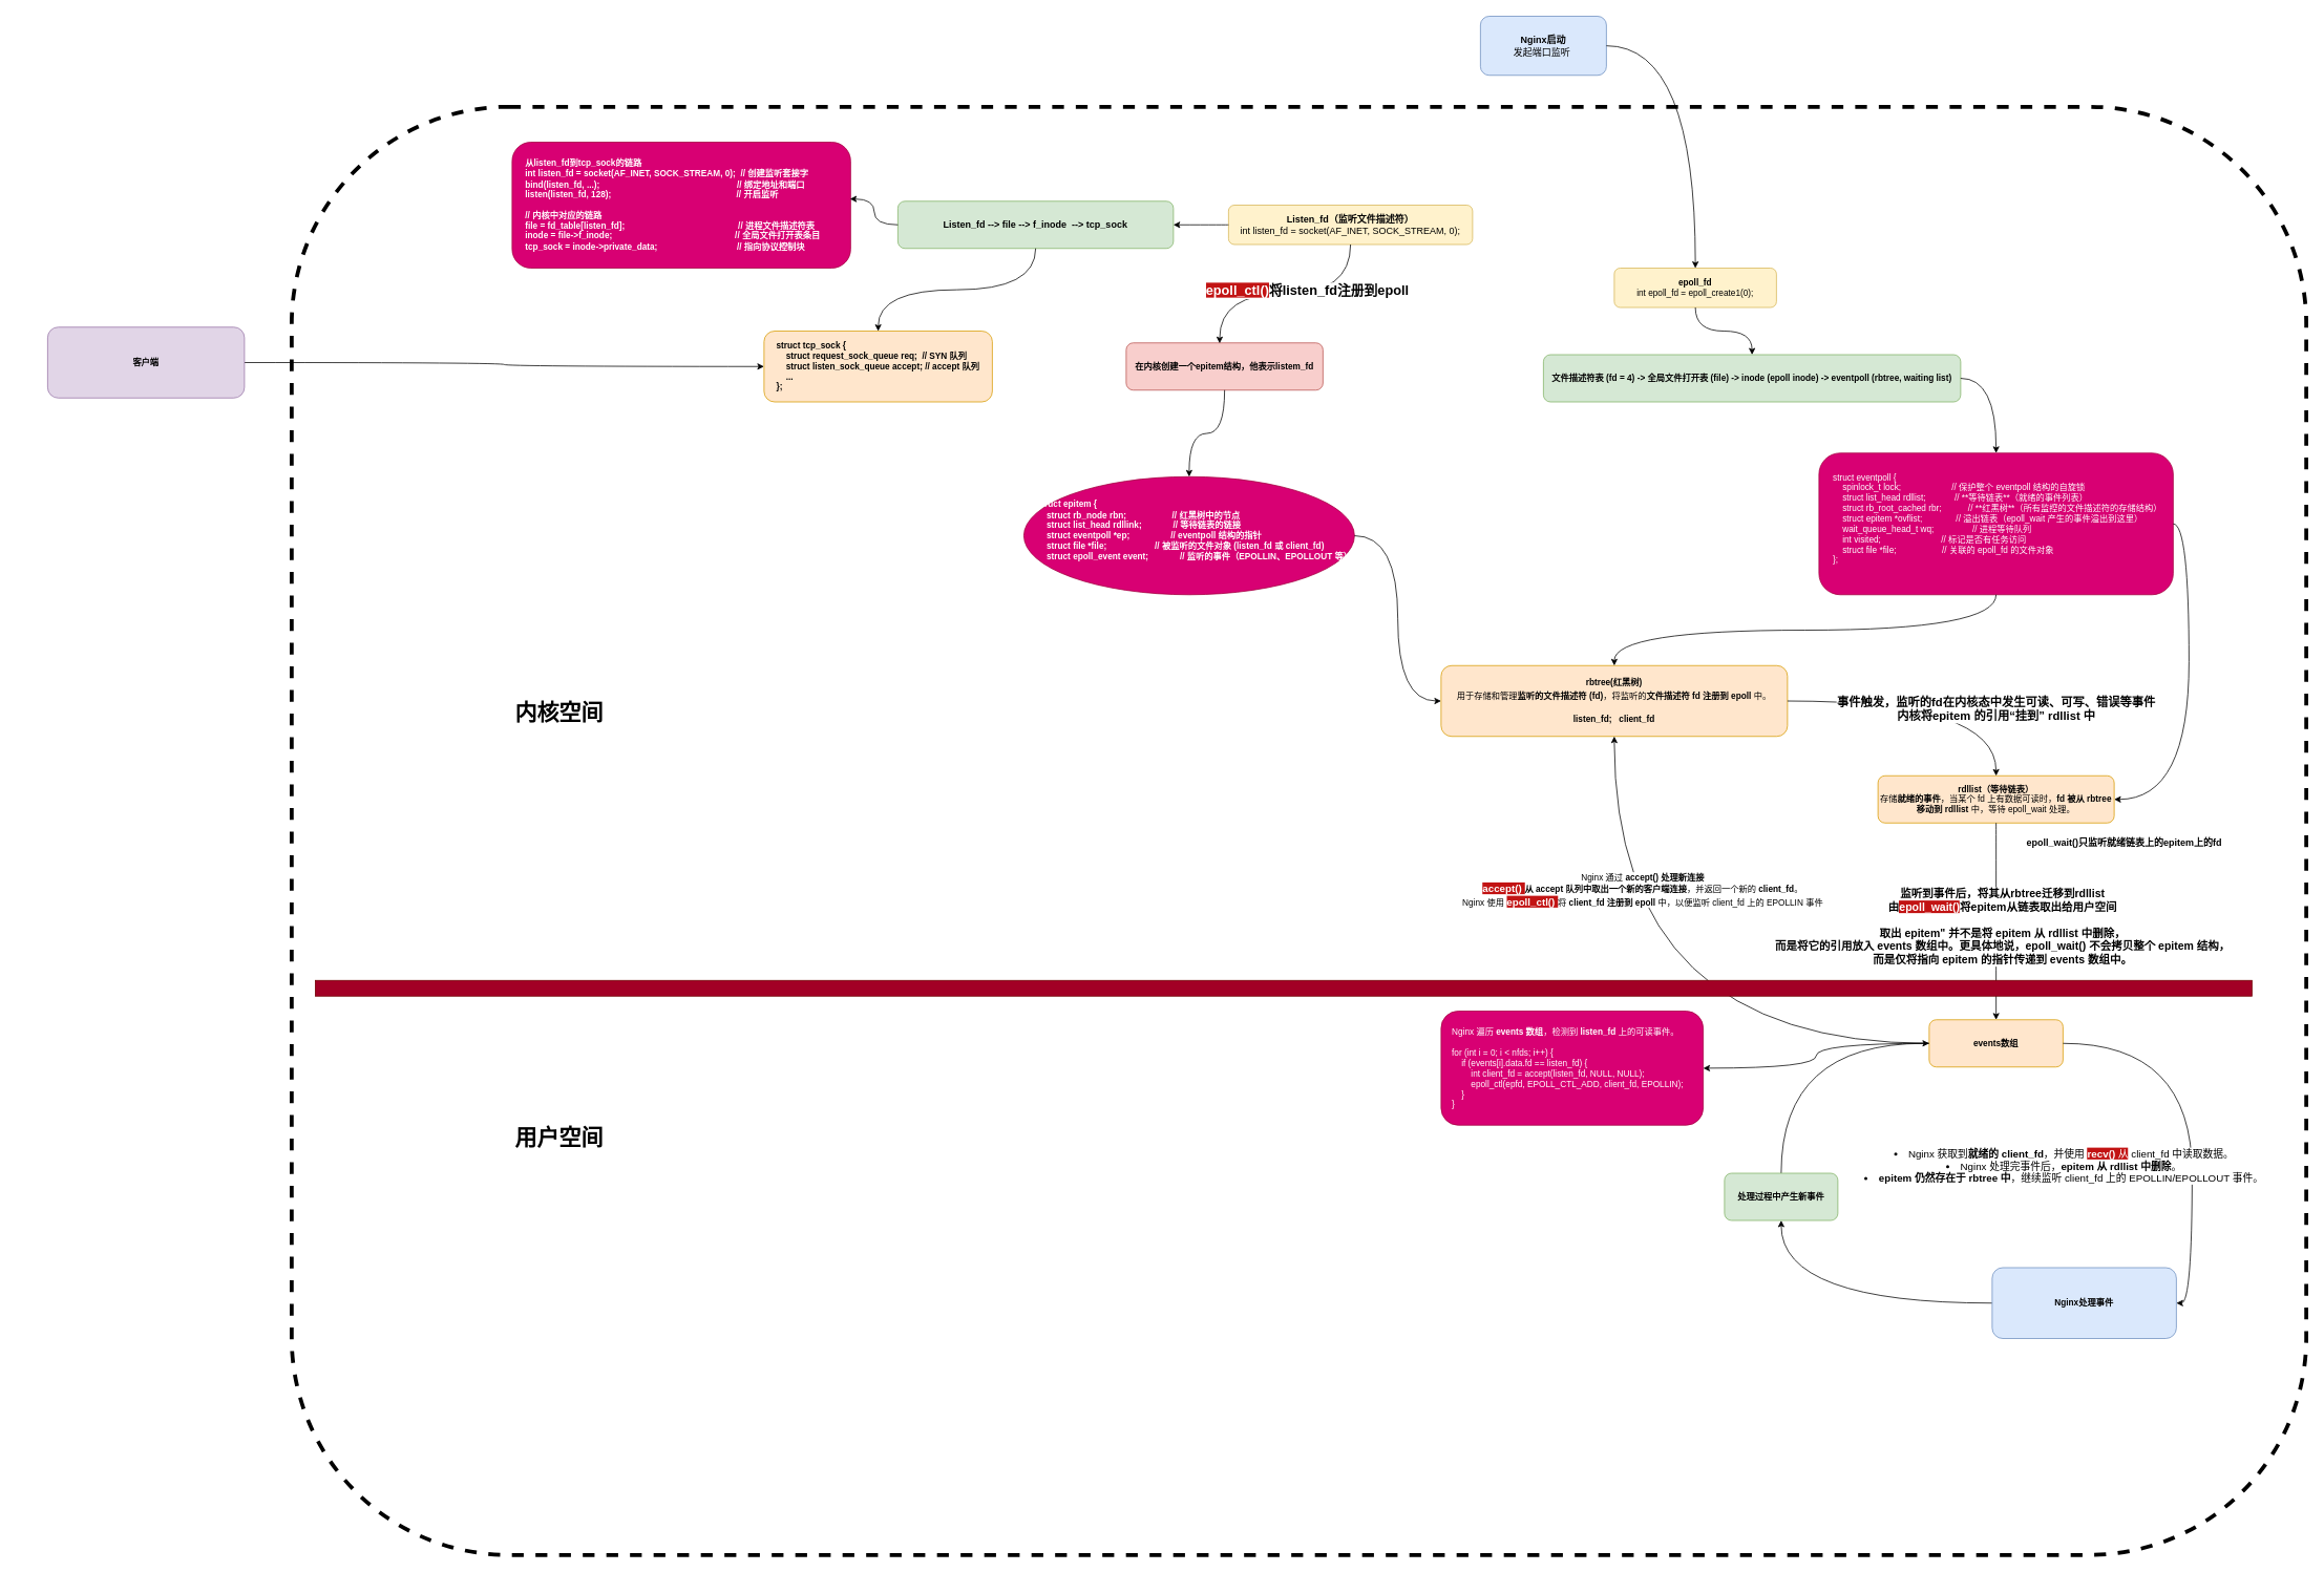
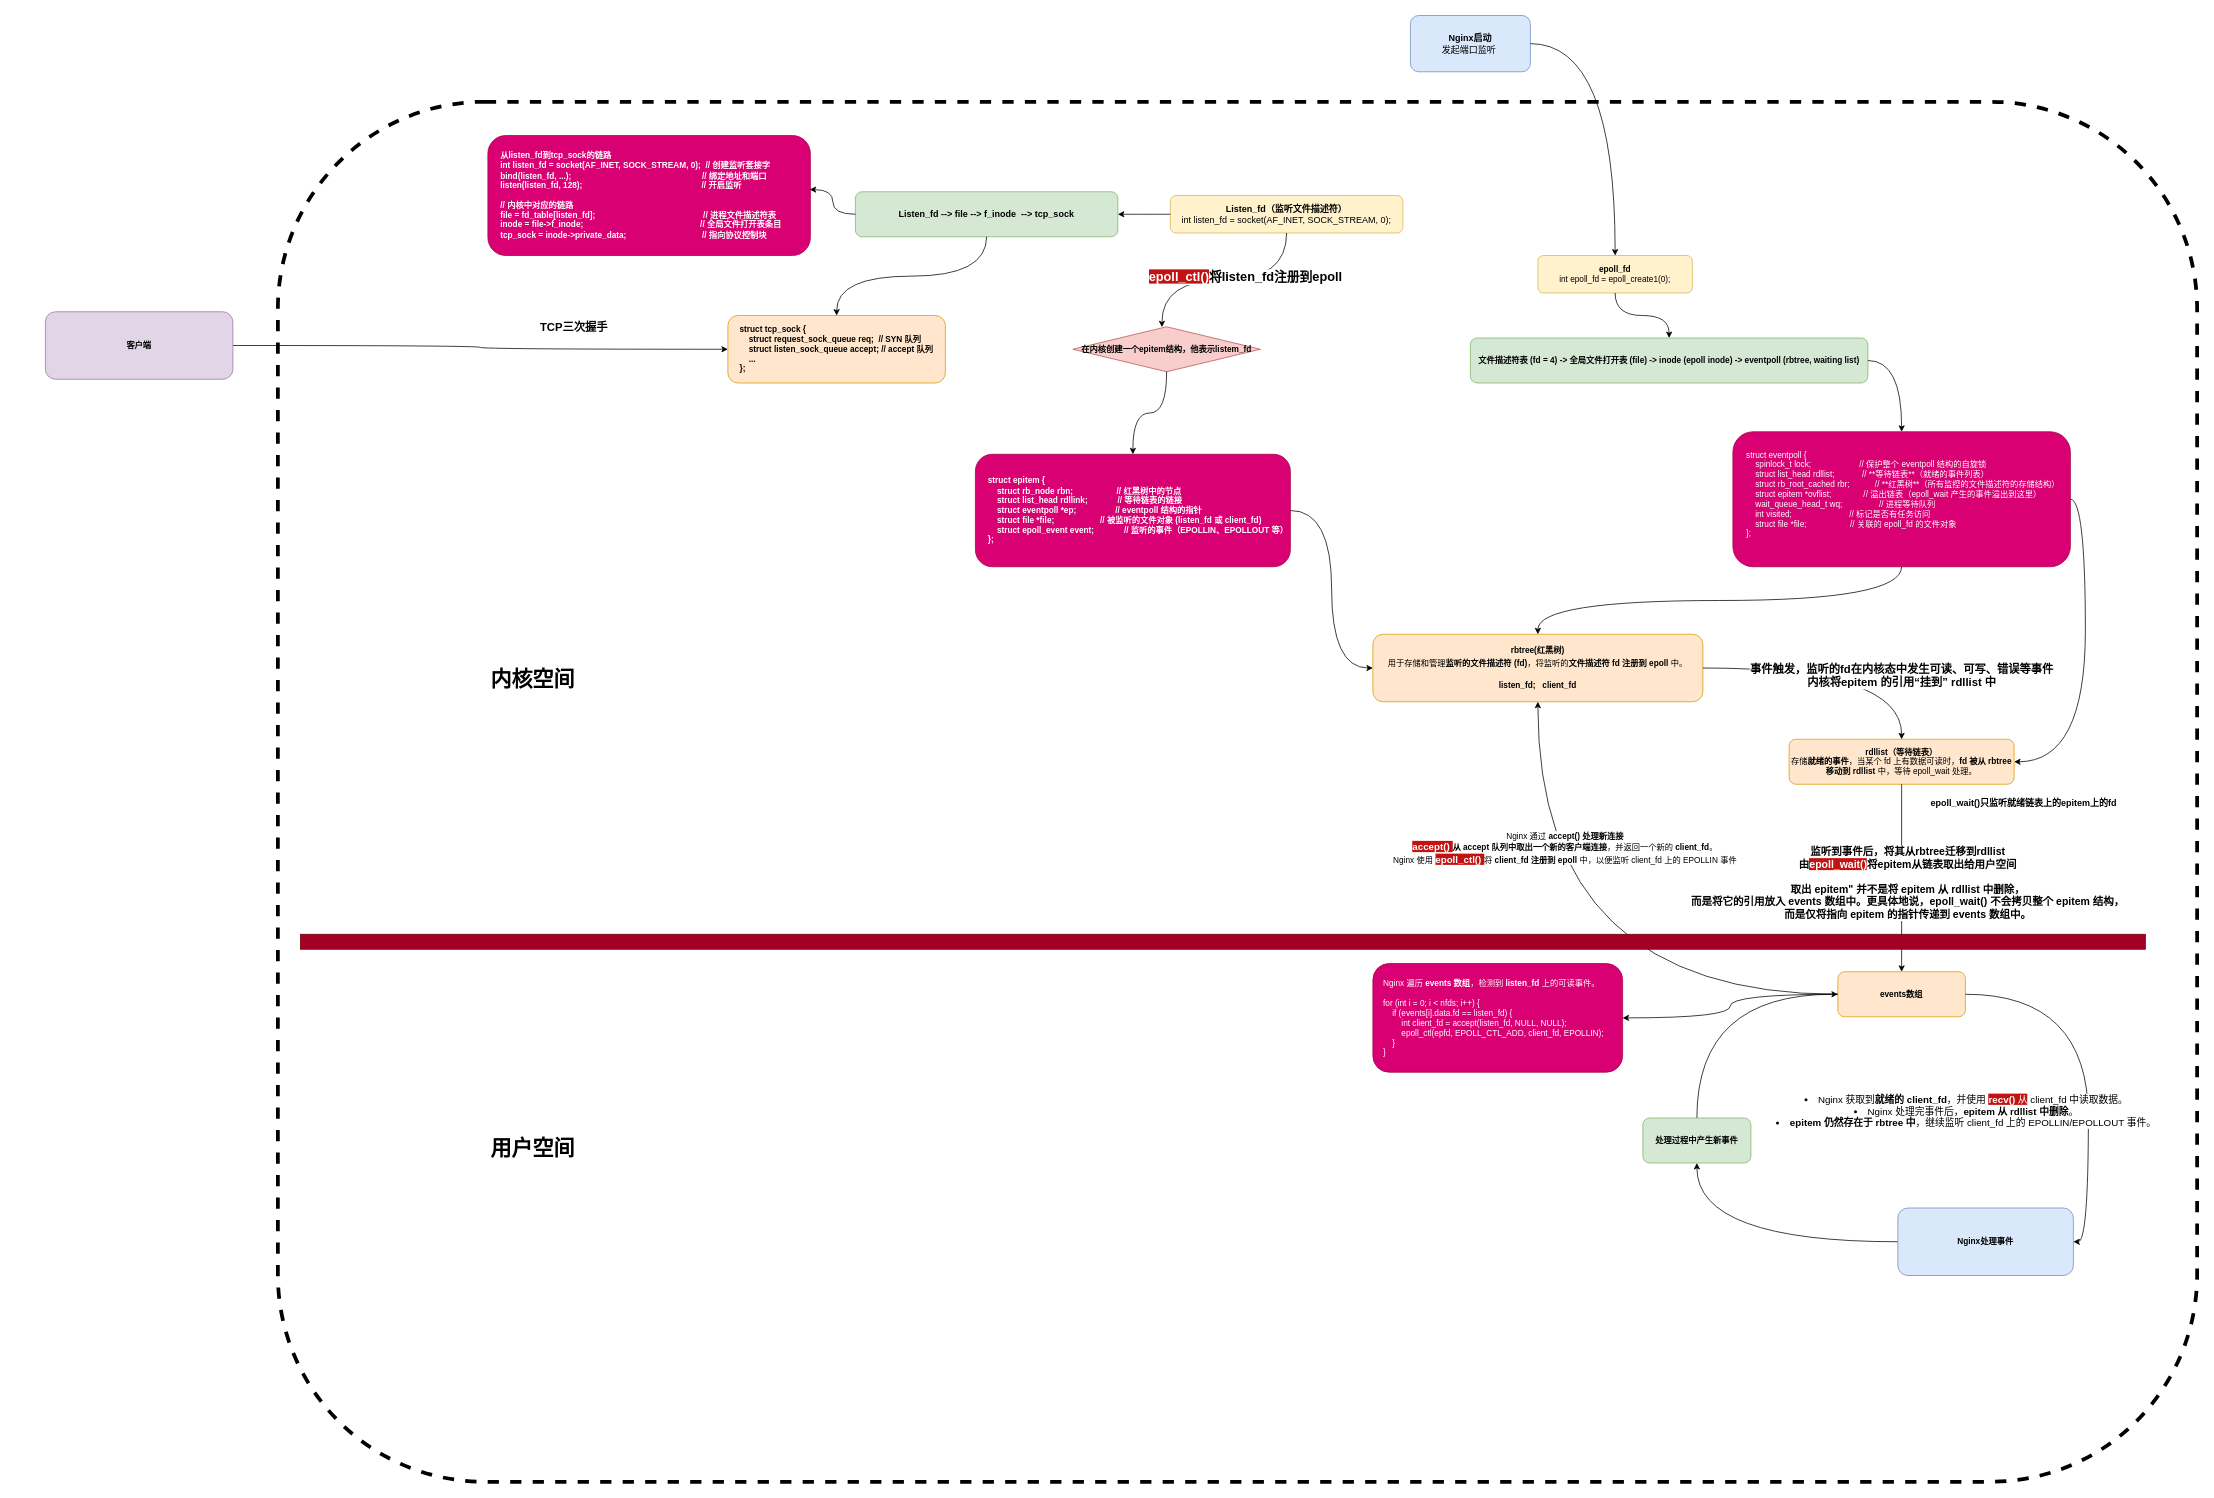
+ <mxCell id="14" value="&lt;font style=&quot;font-size: 15px;&quot;&gt;TCP三次握手&lt;/font&gt;" style="text;html=1;strokeColor=none;fillColor=none;align=center;verticalAlign=middle;whiteSpace=wrap;rounded=0;fontSize=11;fontFamily=Helvetica;fontColor=default;fontStyle=1" vertex="1" parent="2"><mxGeometry x="670" y="390" width="150" height="50" as="geometry" /></mxCell>
- <mxCell id="21" value="在内核创建一个epitem结构，他表示listem_fd" style="rounded=1;whiteSpace=wrap;html=1;fontFamily=Helvetica;fontSize=11;fillColor=#f8cecc;strokeColor=#b85450;fontStyle=1" vertex="1" parent="2"><mxGeometry x="1410" y="415" width="250" height="60" as="geometry" /></mxCell>
+ <mxCell id="21" value="在内核创建一个epitem结构，他表示listem_fd" style="rhombus;whiteSpace=wrap;html=1;fontFamily=Helvetica;fontSize=11;fillColor=#f8cecc;strokeColor=#b85450;fontStyle=1;" vertex="1" parent="2"><mxGeometry x="1410" y="415" width="250" height="60" as="geometry" /></mxCell>
- <mxCell id="24" value="&lt;div&gt;struct epitem {&lt;/div&gt;&lt;div&gt;&amp;nbsp; &amp;nbsp; struct rb_node rbn;&amp;nbsp; &amp;nbsp; &amp;nbsp; &amp;nbsp; &amp;nbsp; &amp;nbsp; &amp;nbsp; &amp;nbsp; &amp;nbsp; &amp;nbsp;// 红黑树中的节点&lt;/div&gt;&lt;div&gt;&amp;nbsp; &amp;nbsp; struct list_head rdllink;&amp;nbsp; &amp;nbsp; &amp;nbsp; &amp;nbsp; &amp;nbsp; &amp;nbsp; &amp;nbsp;// 等待链表的链接&lt;/div&gt;&lt;div&gt;&amp;nbsp; &amp;nbsp; struct eventpoll *ep;&amp;nbsp; &amp;nbsp; &amp;nbsp; &amp;nbsp; &amp;nbsp; &amp;nbsp; &amp;nbsp; &amp;nbsp; &amp;nbsp;// eventpoll 结构的指针&lt;/div&gt;&lt;div&gt;&amp;nbsp; &amp;nbsp; struct file *file;&amp;nbsp; &amp;nbsp; &amp;nbsp; &amp;nbsp; &amp;nbsp; &amp;nbsp; &amp;nbsp; &amp;nbsp; &amp;nbsp; &amp;nbsp; // 被监听的文件对象 (listen_fd 或 client_fd)&lt;/div&gt;&lt;div&gt;&amp;nbsp; &amp;nbsp; struct epoll_event event;&amp;nbsp; &amp;nbsp; &amp;nbsp; &amp;nbsp; &amp;nbsp; &amp;nbsp; &amp;nbsp;// 监听的事件（EPOLLIN、EPOLLOUT 等）&lt;/div&gt;&lt;div&gt;};&lt;/div&gt;" style="ellipse;whiteSpace=wrap;html=1;fontFamily=Helvetica;fontSize=11;fontColor=#ffffff;fillColor=#d80073;strokeColor=#A50040;align=left;spacingLeft=15;fontStyle=1;" vertex="1" parent="2"><mxGeometry x="1280" y="585" width="420" height="150" as="geometry" /></mxCell>
+ <mxCell id="24" value="&lt;div&gt;struct epitem {&lt;/div&gt;&lt;div&gt;&amp;nbsp; &amp;nbsp; struct rb_node rbn;&amp;nbsp; &amp;nbsp; &amp;nbsp; &amp;nbsp; &amp;nbsp; &amp;nbsp; &amp;nbsp; &amp;nbsp; &amp;nbsp; &amp;nbsp;// 红黑树中的节点&lt;/div&gt;&lt;div&gt;&amp;nbsp; &amp;nbsp; struct list_head rdllink;&amp;nbsp; &amp;nbsp; &amp;nbsp; &amp;nbsp; &amp;nbsp; &amp;nbsp; &amp;nbsp;// 等待链表的链接&lt;/div&gt;&lt;div&gt;&amp;nbsp; &amp;nbsp; struct eventpoll *ep;&amp;nbsp; &amp;nbsp; &amp;nbsp; &amp;nbsp; &amp;nbsp; &amp;nbsp; &amp;nbsp; &amp;nbsp; &amp;nbsp;// eventpoll 结构的指针&lt;/div&gt;&lt;div&gt;&amp;nbsp; &amp;nbsp; struct file *file;&amp;nbsp; &amp;nbsp; &amp;nbsp; &amp;nbsp; &amp;nbsp; &amp;nbsp; &amp;nbsp; &amp;nbsp; &amp;nbsp; &amp;nbsp; // 被监听的文件对象 (listen_fd 或 client_fd)&lt;/div&gt;&lt;div&gt;&amp;nbsp; &amp;nbsp; struct epoll_event event;&amp;nbsp; &amp;nbsp; &amp;nbsp; &amp;nbsp; &amp;nbsp; &amp;nbsp; &amp;nbsp;// 监听的事件（EPOLLIN、EPOLLOUT 等）&lt;/div&gt;&lt;div&gt;};&lt;/div&gt;" style="rounded=1;whiteSpace=wrap;html=1;fontFamily=Helvetica;fontSize=11;fontColor=#ffffff;fillColor=#d80073;strokeColor=#A50040;align=left;spacingLeft=15;fontStyle=1" vertex="1" parent="2"><mxGeometry x="1280" y="585" width="420" height="150" as="geometry" /></mxCell>
- <mxCell id="36" value="&lt;font style=&quot;font-size: 28px;&quot;&gt;用户空间&lt;/font&gt;" style="text;html=1;strokeColor=none;fillColor=none;align=center;verticalAlign=middle;whiteSpace=wrap;rounded=0;fontSize=11;fontFamily=Helvetica;fontColor=default;fontStyle=1" vertex="1" parent="2"><mxGeometry x="530" y="1335" width="320" height="180" as="geometry" /></mxCell>
+ <mxCell id="36" value="&lt;font style=&quot;font-size: 28px;&quot;&gt;用户空间&lt;/font&gt;" style="text;html=1;strokeColor=none;fillColor=none;align=center;verticalAlign=middle;whiteSpace=wrap;rounded=0;fontSize=11;fontFamily=Helvetica;fontColor=default;fontStyle=1" vertex="1" parent="2"><mxGeometry x="530" y="1420" width="320" height="180" as="geometry" /></mxCell>
